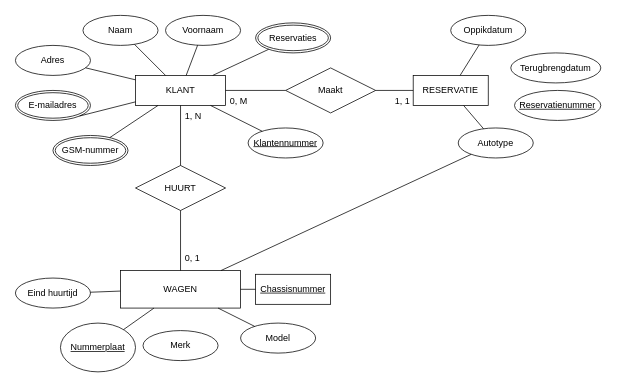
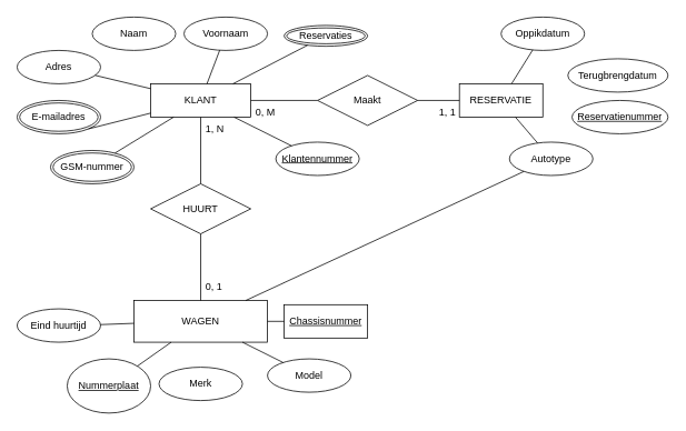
- <mxCell id="29" value="Reservaties" style="ellipse;shape=doubleEllipse;margin=3;whiteSpace=wrap;html=1;align=center;" vertex="1" parent="1"><mxGeometry x="340" y="30" width="100" height="40" as="geometry" /></mxCell>
+ <mxCell id="29" value="Reservaties" style="ellipse;shape=doubleEllipse;margin=3;whiteSpace=wrap;html=1;align=center;" vertex="1" parent="1"><mxGeometry x="340" y="30" width="100" height="25" as="geometry" /></mxCell>
- <mxCell id="17" value="" style="endArrow=none;html=1;rounded=0;" edge="1" parent="1" source="3" target="8"><mxGeometry relative="1" as="geometry"><mxPoint x="161.603" y="178.906" as="sourcePoint" /><mxPoint x="210" y="166" as="targetPoint" /></mxGeometry></mxCell>
- <mxCell id="12" value="GSM-nummer" style="ellipse;shape=doubleEllipse;margin=3;whiteSpace=wrap;html=1;align=center;" vertex="1" parent="1"><mxGeometry x="70" y="180" width="100" height="40" as="geometry" /></mxCell>
+ <mxCell id="12" value="GSM-nummer" style="ellipse;shape=doubleEllipse;margin=3;whiteSpace=wrap;html=1;align=center;" vertex="1" parent="1"><mxGeometry x="60" y="180" width="100" height="40" as="geometry" /></mxCell>
